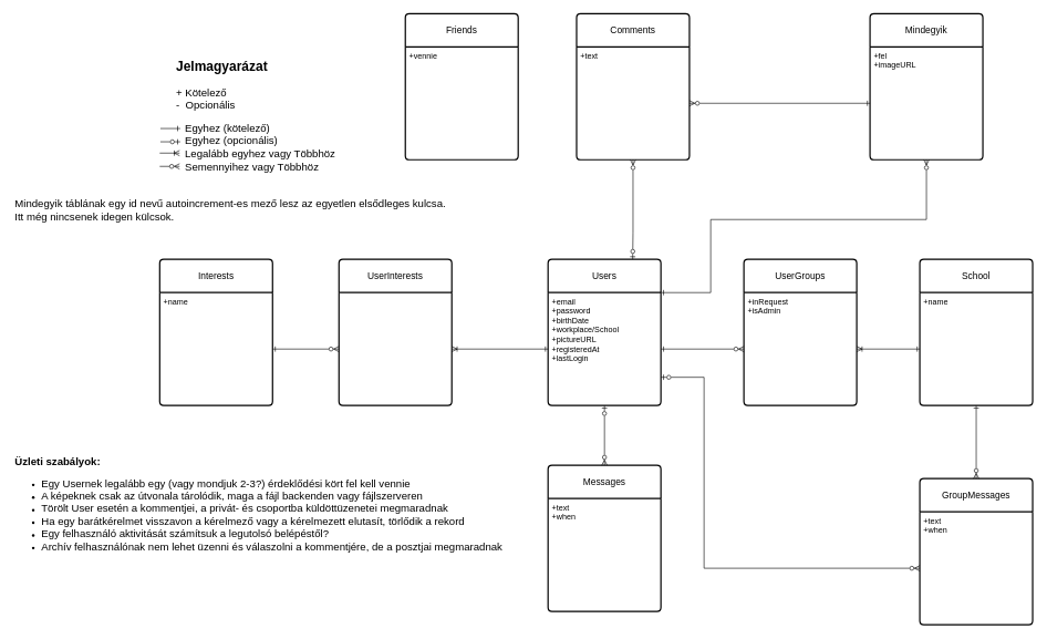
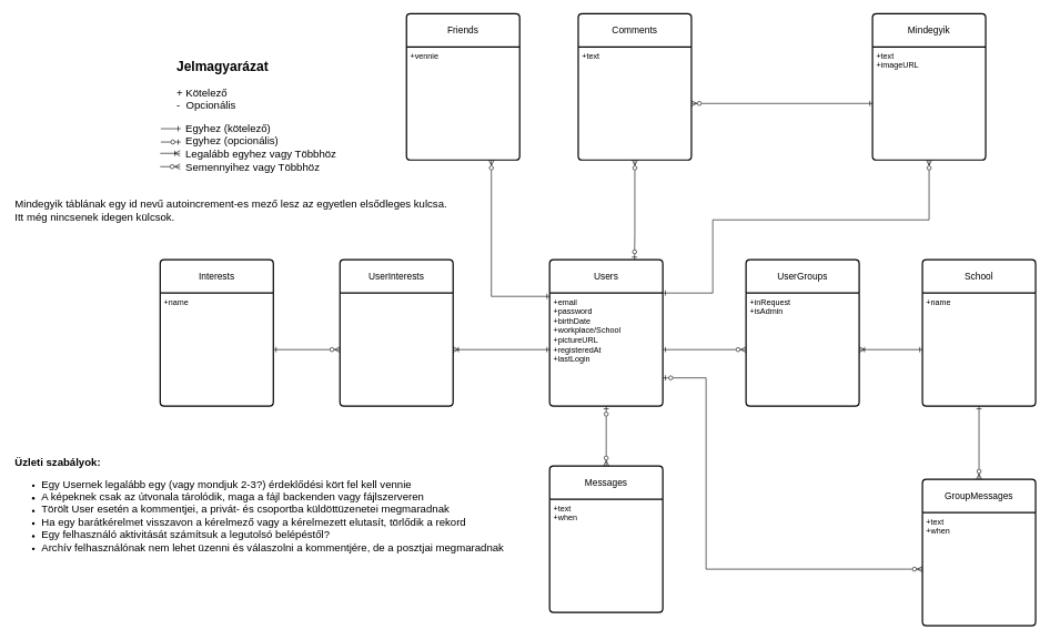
- <mxCell id="28" value="&lt;div&gt;+fel&lt;/div&gt;&lt;div&gt;+imageURL&lt;/div&gt;" style="align=left;strokeColor=none;fillColor=none;spacingLeft=4;fontSize=12;verticalAlign=top;resizable=0;rotatable=0;part=1;html=1;" parent="27" vertex="1"><mxGeometry y="50" width="170" height="170" as="geometry" /></mxCell>
+ <mxCell id="28" value="&lt;div&gt;+text&lt;/div&gt;&lt;div&gt;+imageURL&lt;/div&gt;" style="align=left;strokeColor=none;fillColor=none;spacingLeft=4;fontSize=12;verticalAlign=top;resizable=0;rotatable=0;part=1;html=1;" parent="27" vertex="1"><mxGeometry y="50" width="170" height="170" as="geometry" /></mxCell>
+ <mxCell id="21" style="edgeStyle=orthogonalEdgeStyle;rounded=0;orthogonalLoop=1;jettySize=auto;html=1;entryX=0;entryY=0.25;entryDx=0;entryDy=0;endArrow=ERone;endFill=0;startArrow=ERzeroToMany;startFill=0;exitX=0.75;exitY=1;exitDx=0;exitDy=0;" parent="1" source="23" target="3" edge="1"><mxGeometry relative="1" as="geometry"><Array as="points"><mxPoint x="738" y="445" /></Array><mxPoint x="780" y="310" as="sourcePoint" /></mxGeometry></mxCell>
